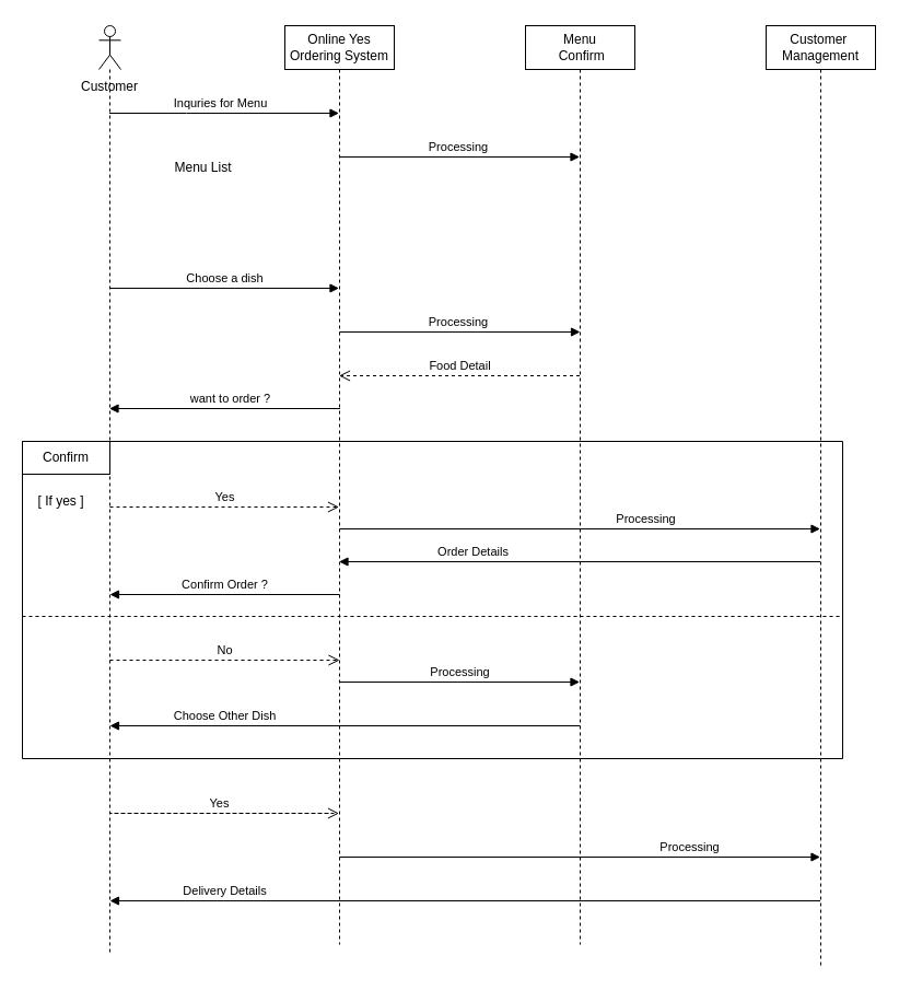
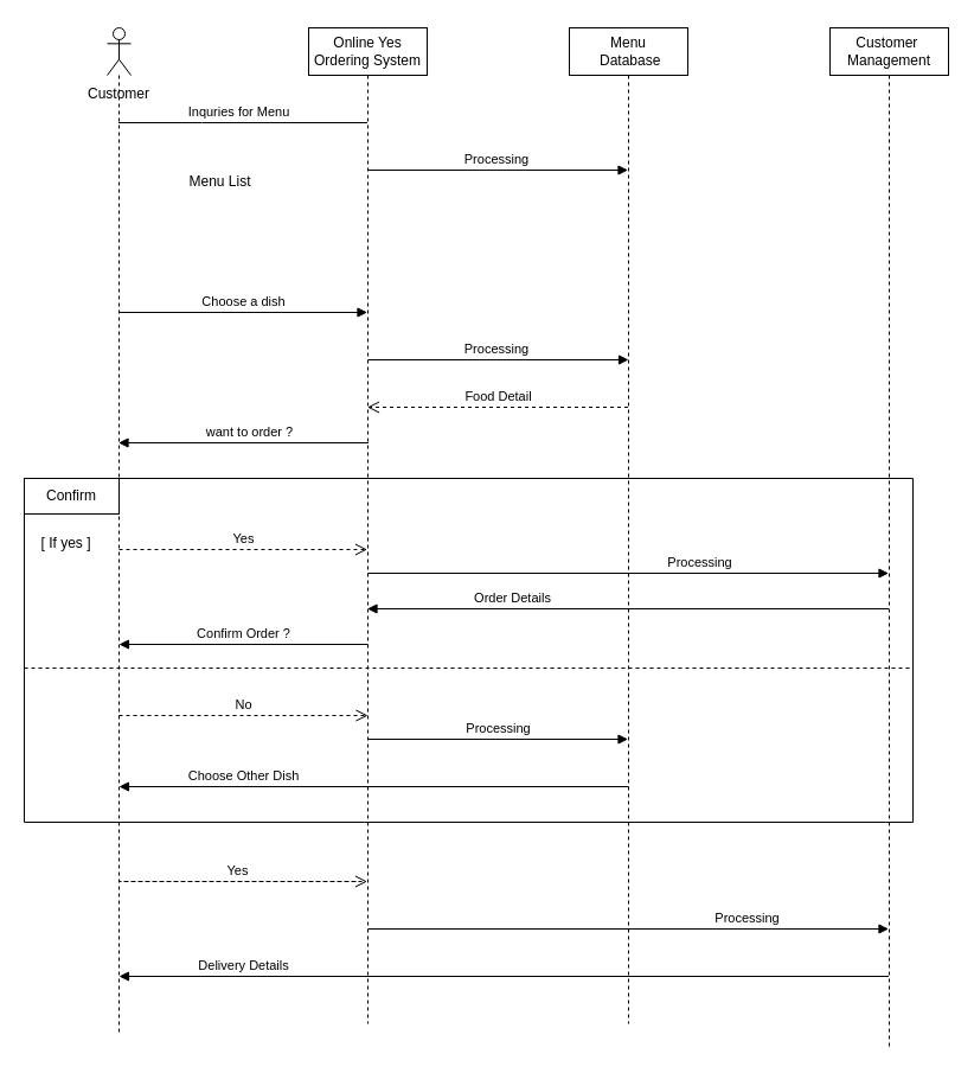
- <mxCell id="4" value="Menu&lt;div&gt;&amp;nbsp;Confirm&lt;/div&gt;" style="shape=umlLifeline;perimeter=lifelinePerimeter;whiteSpace=wrap;html=1;container=1;dropTarget=0;collapsible=0;recursiveResize=0;outlineConnect=0;portConstraint=eastwest;newEdgeStyle={&quot;curved&quot;:0,&quot;rounded&quot;:0};" vertex="1" parent="1"><mxGeometry x="480" y="20" width="100" height="840" as="geometry" /></mxCell>
+ <mxCell id="4" value="Menu&lt;div&gt;&amp;nbsp;Database&lt;/div&gt;" style="shape=umlLifeline;perimeter=lifelinePerimeter;whiteSpace=wrap;html=1;container=1;dropTarget=0;collapsible=0;recursiveResize=0;outlineConnect=0;portConstraint=eastwest;newEdgeStyle={&quot;curved&quot;:0,&quot;rounded&quot;:0};" vertex="1" parent="1"><mxGeometry x="480" y="20" width="100" height="840" as="geometry" /></mxCell>
- <mxCell id="7" value="Inquries for Menu" style="html=1;verticalAlign=bottom;endArrow=block;curved=0;rounded=0;" edge="1" parent="1" source="3" target="2"><mxGeometry x="-0.043" width="80" relative="1" as="geometry"><mxPoint x="290" y="240" as="sourcePoint" /><mxPoint x="370" y="240" as="targetPoint" /><Array as="points"><mxPoint x="170" y="100" /></Array><mxPoint x="1" as="offset" /></mxGeometry></mxCell>
+ <mxCell id="7" value="Inquries for Menu" style="html=1;verticalAlign=bottom;endArrow=none;curved=0;rounded=0;" edge="1" parent="1" source="3" target="2"><mxGeometry x="-0.043" width="80" relative="1" as="geometry"><mxPoint x="290" y="240" as="sourcePoint" /><mxPoint x="370" y="240" as="targetPoint" /><Array as="points"><mxPoint x="170" y="100" /></Array><mxPoint x="1" as="offset" /></mxGeometry></mxCell>
